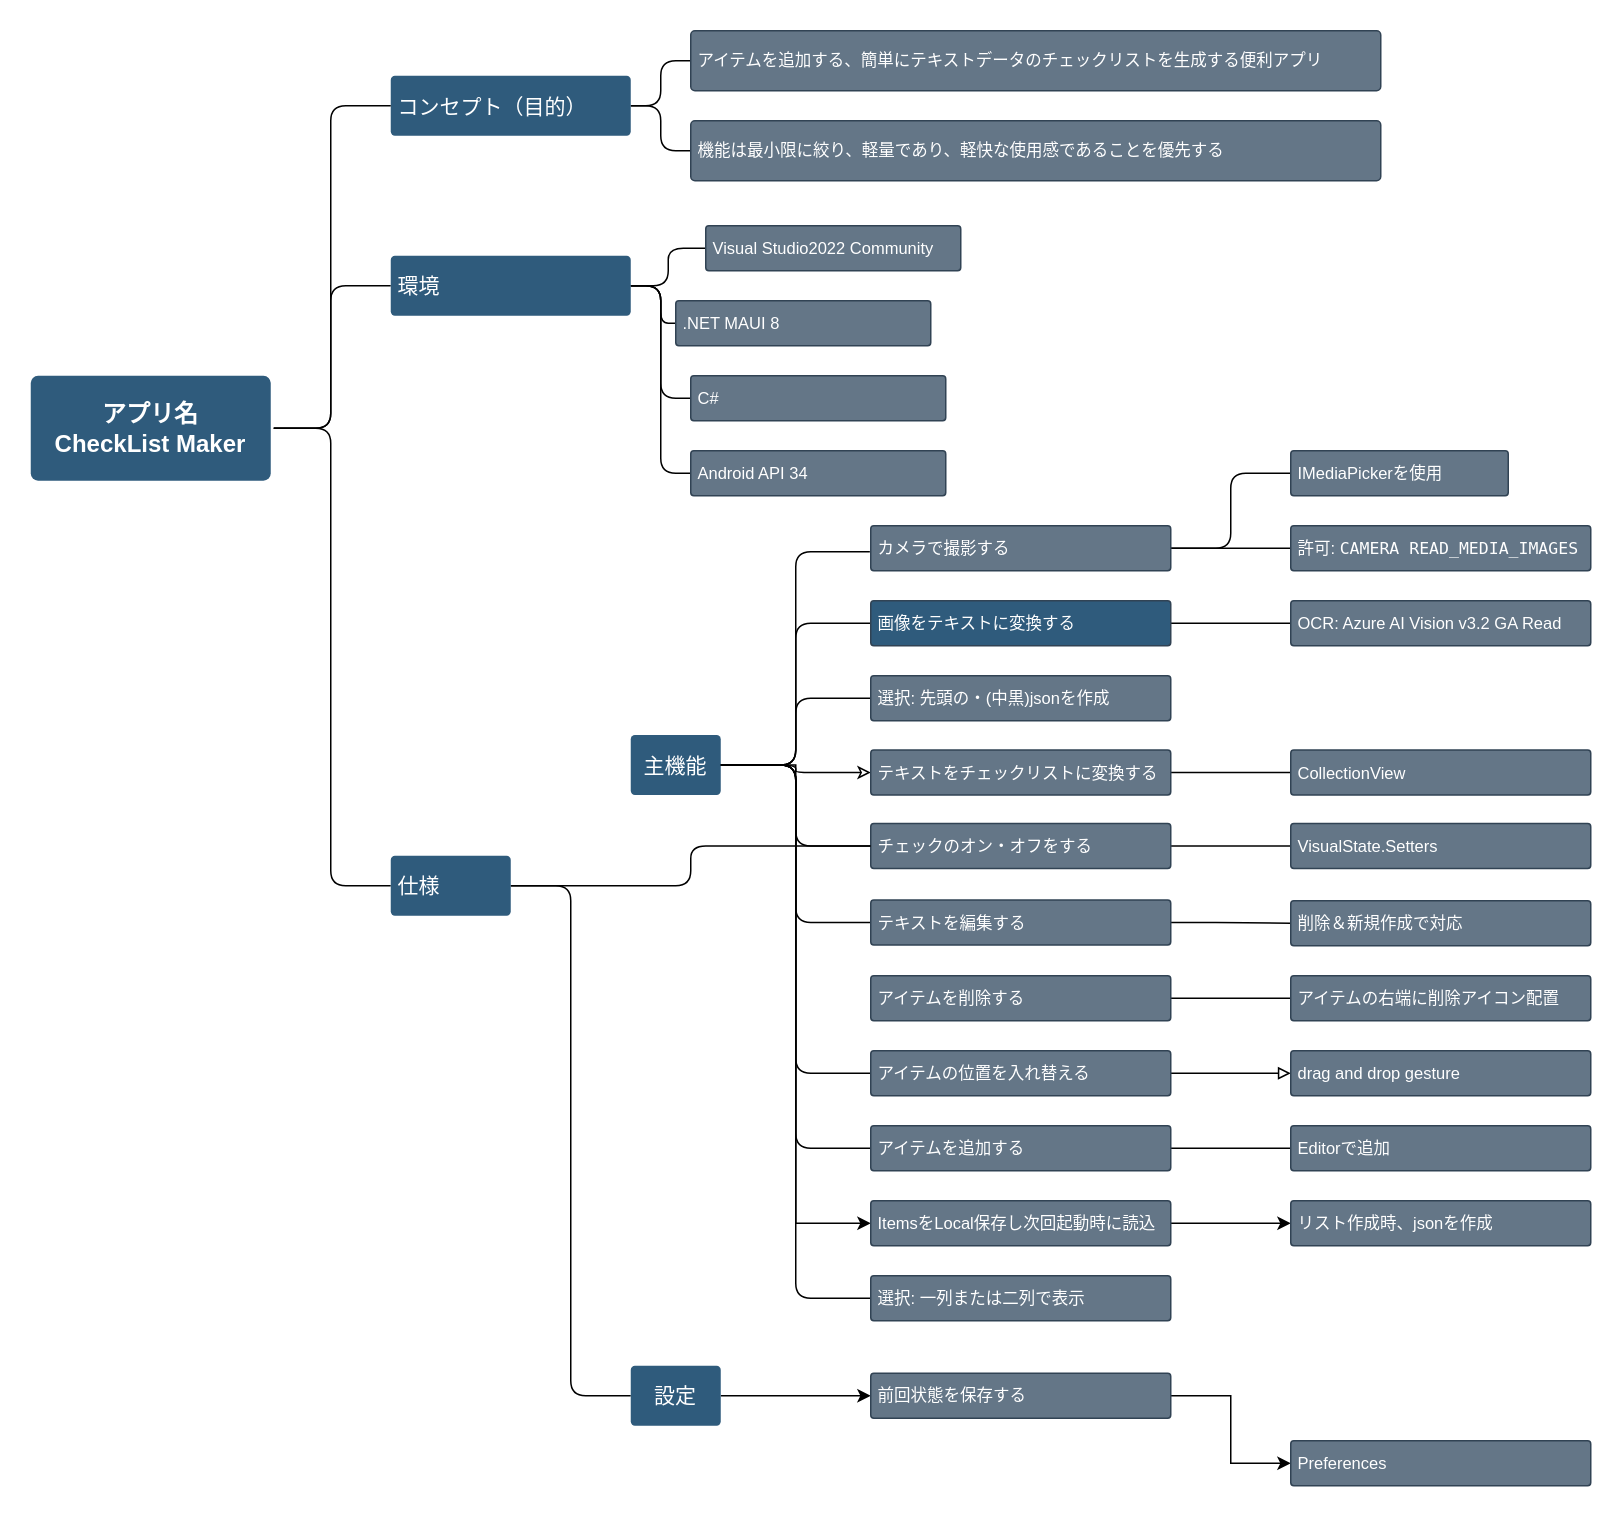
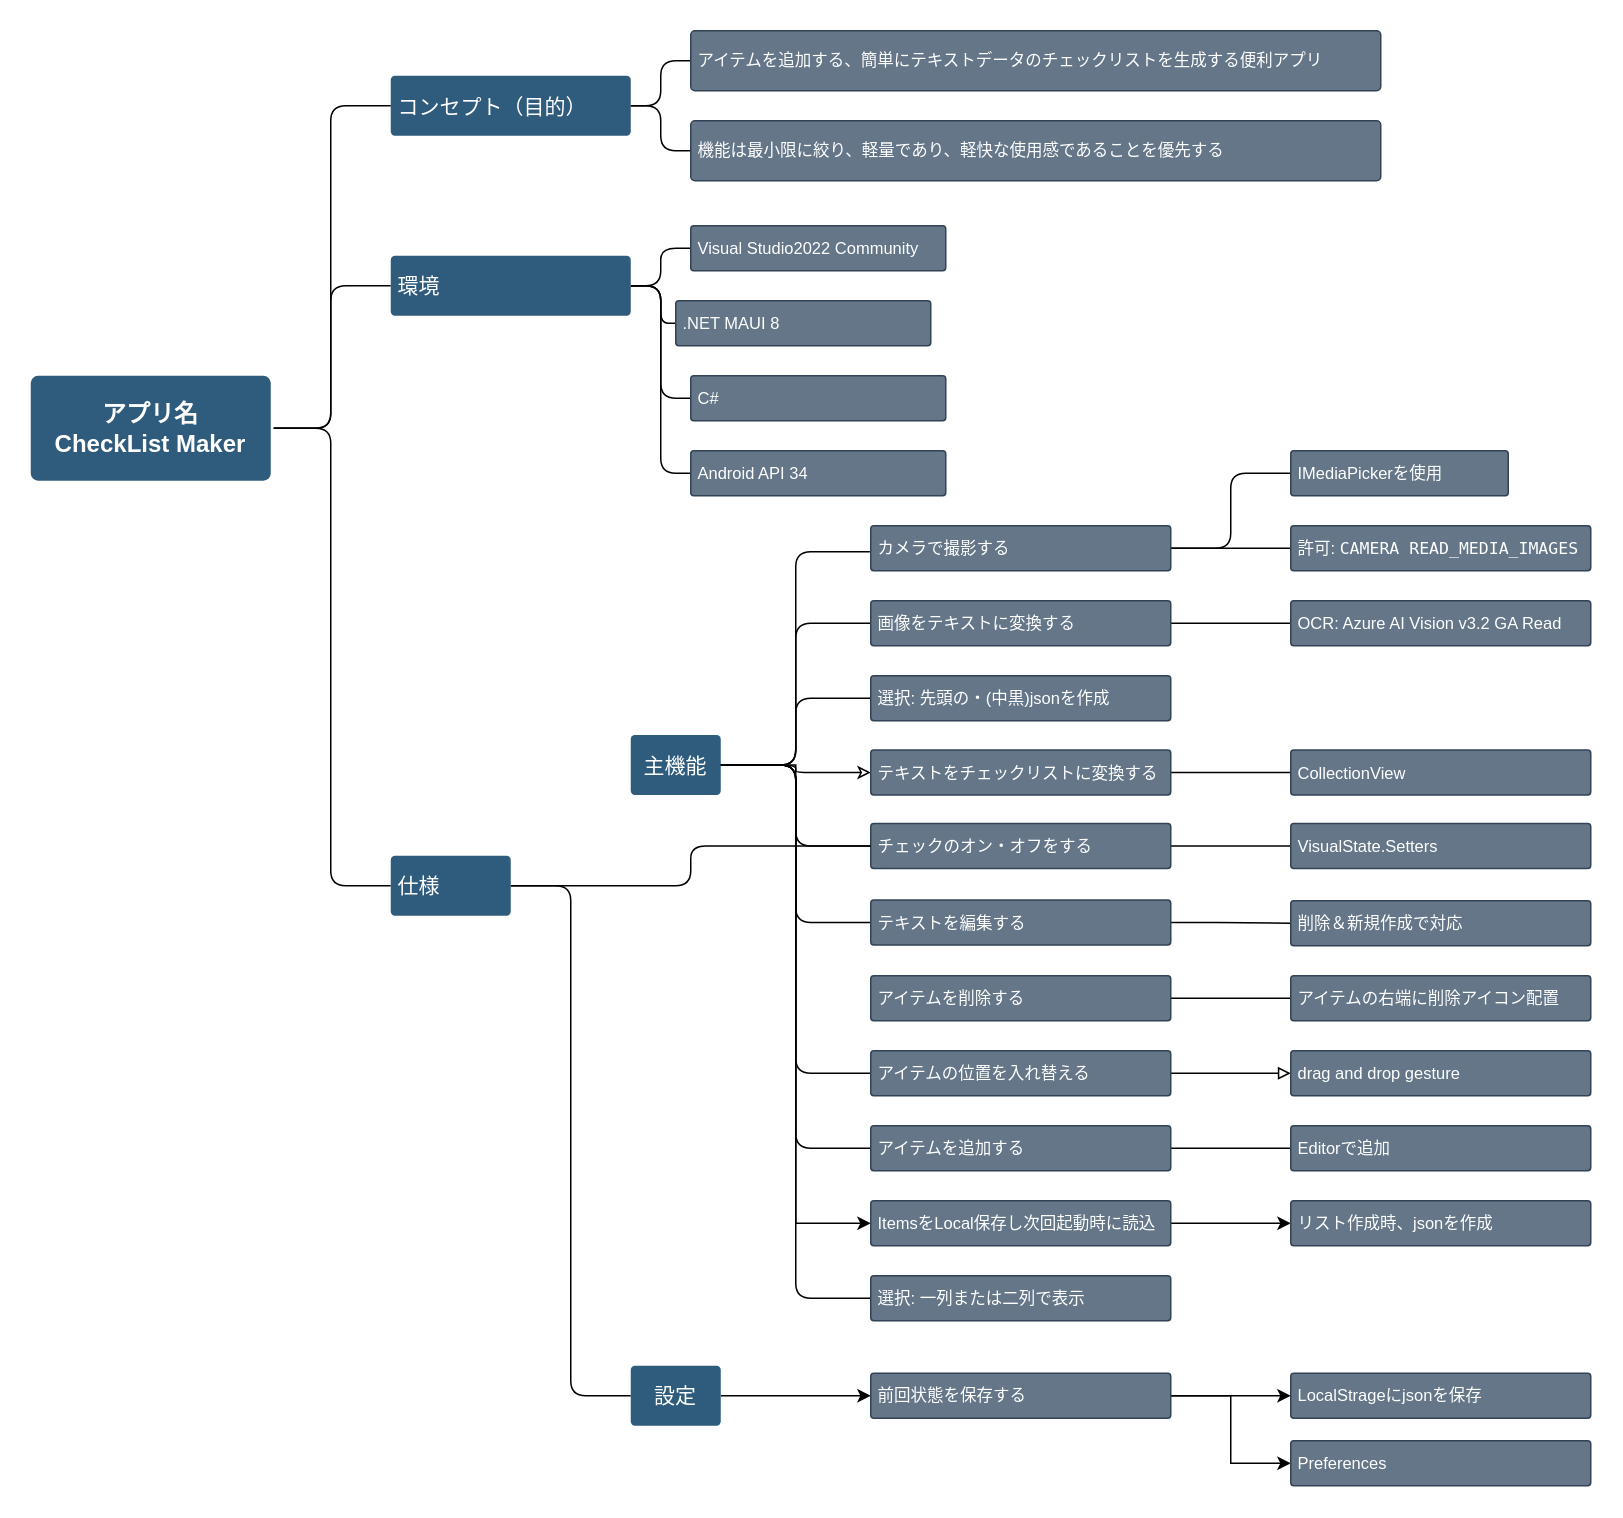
- <mxCell id="37" value="Visual Studio2022 Community" style="whiteSpace=wrap;html=1;fontSize=11;fillColor=#647687;strokeColor=#314354;fontColor=#ffffff;rounded=1;shadow=0;labelBackgroundColor=none;strokeWidth=1;fontStyle=0;spacing=5;arcSize=7;align=left;verticalAlign=middle;fontFamily=Helvetica;" parent="1" vertex="1"><mxGeometry x="470" y="150" width="170" height="30" as="geometry" /></mxCell>
+ <mxCell id="37" value="Visual Studio2022 Community" style="whiteSpace=wrap;html=1;fontSize=11;fillColor=#647687;strokeColor=#314354;fontColor=#ffffff;rounded=1;shadow=0;labelBackgroundColor=none;strokeWidth=1;fontStyle=0;spacing=5;arcSize=7;align=left;verticalAlign=middle;fontFamily=Helvetica;" parent="1" vertex="1"><mxGeometry x="460" y="150" width="170" height="30" as="geometry" /></mxCell>
- <mxCell id="23" value="画像をテキストに変換する" style="whiteSpace=wrap;html=1;fontSize=11;fillColor=#2f5b7c;strokeColor=#314354;fontColor=#ffffff;rounded=1;shadow=0;labelBackgroundColor=none;strokeWidth=1;fontStyle=0;spacing=5;arcSize=7;align=left;" parent="1" vertex="1"><mxGeometry x="580" y="400" width="200" height="30" as="geometry" /></mxCell>
+ <mxCell id="23" value="画像をテキストに変換する" style="whiteSpace=wrap;html=1;fontSize=11;fillColor=#647687;strokeColor=#314354;fontColor=#ffffff;rounded=1;shadow=0;labelBackgroundColor=none;strokeWidth=1;fontStyle=0;spacing=5;arcSize=7;align=left;" parent="1" vertex="1"><mxGeometry x="580" y="400" width="200" height="30" as="geometry" /></mxCell>
+ <mxCell id="68" style="edgeStyle=orthogonalEdgeStyle;rounded=0;orthogonalLoop=1;jettySize=auto;html=1;" parent="1" source="70" target="67" edge="1"><mxGeometry relative="1" as="geometry" /></mxCell>
+ <mxCell id="67" value="LocalStrageにjsonを保存" style="whiteSpace=wrap;html=1;fontSize=11;fillColor=#647687;strokeColor=#314354;fontColor=#ffffff;rounded=1;shadow=0;labelBackgroundColor=none;strokeWidth=1;fontStyle=0;spacing=5;arcSize=7;align=left;" parent="1" vertex="1"><mxGeometry x="860" y="915" width="200" height="30" as="geometry" /></mxCell>
